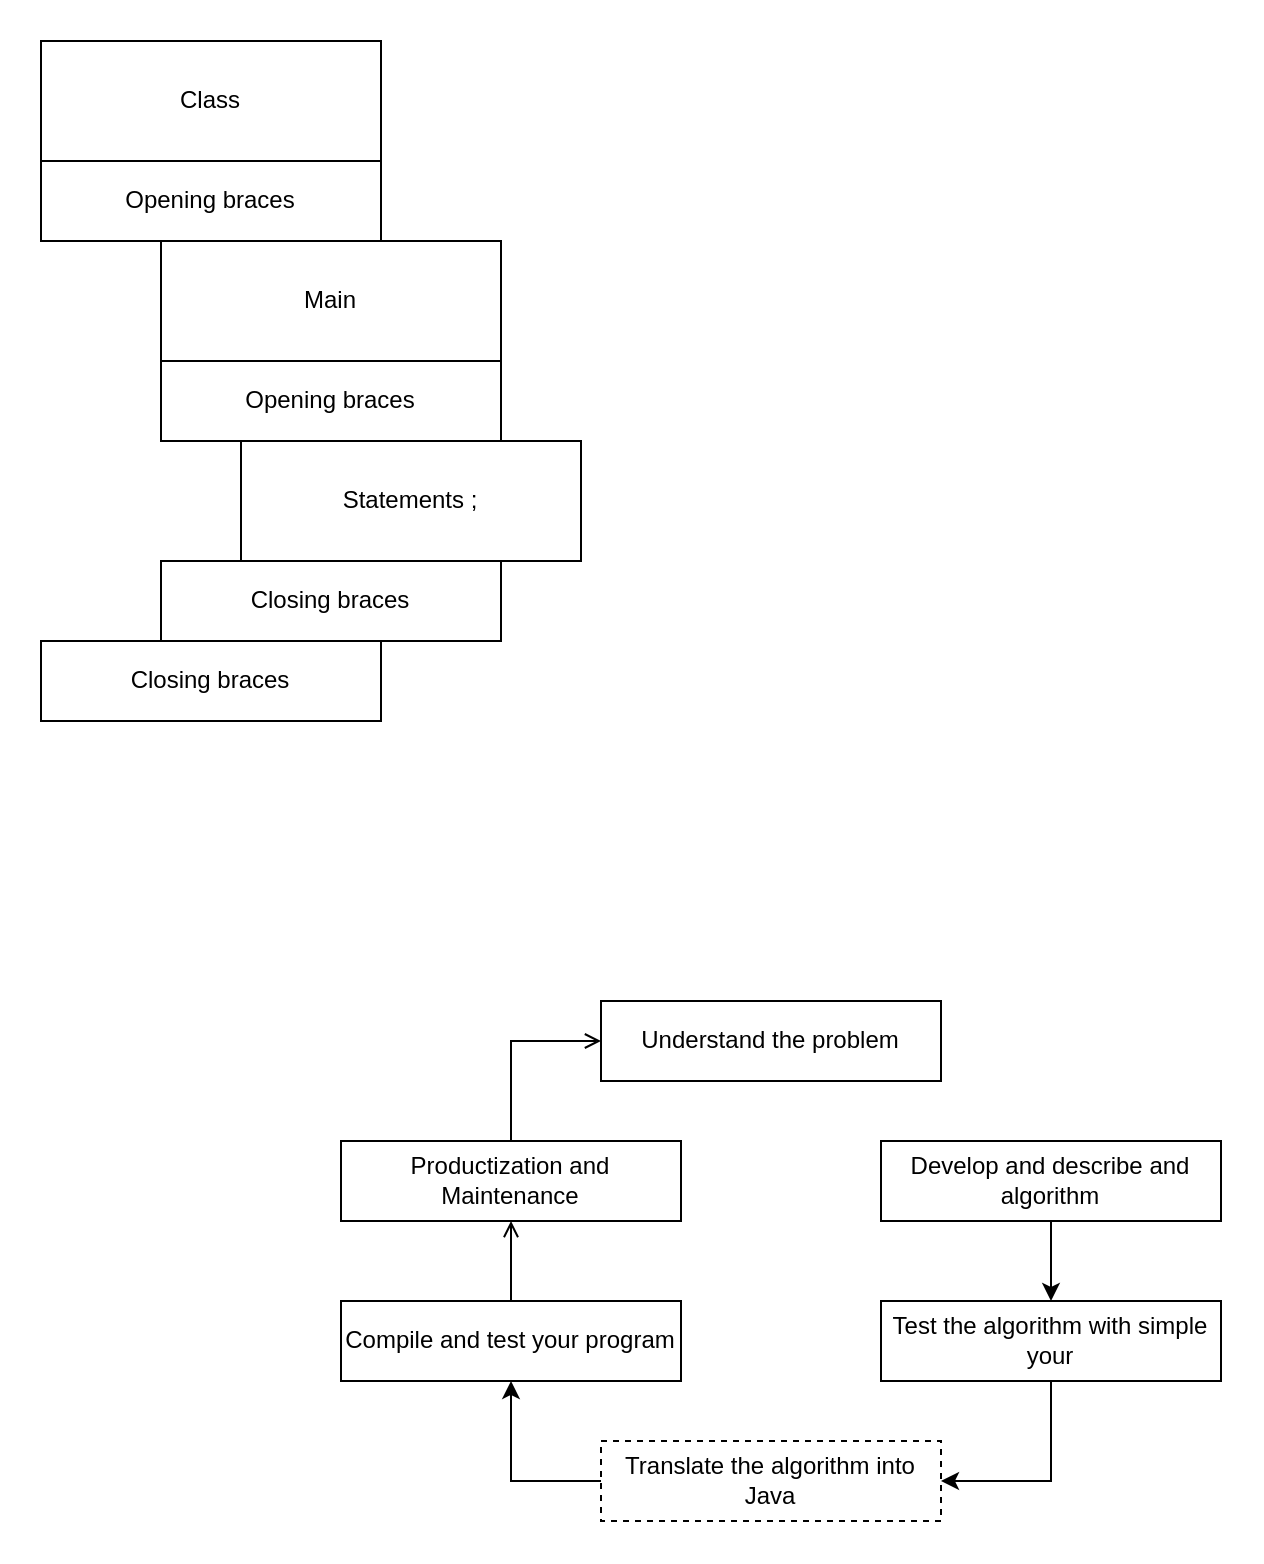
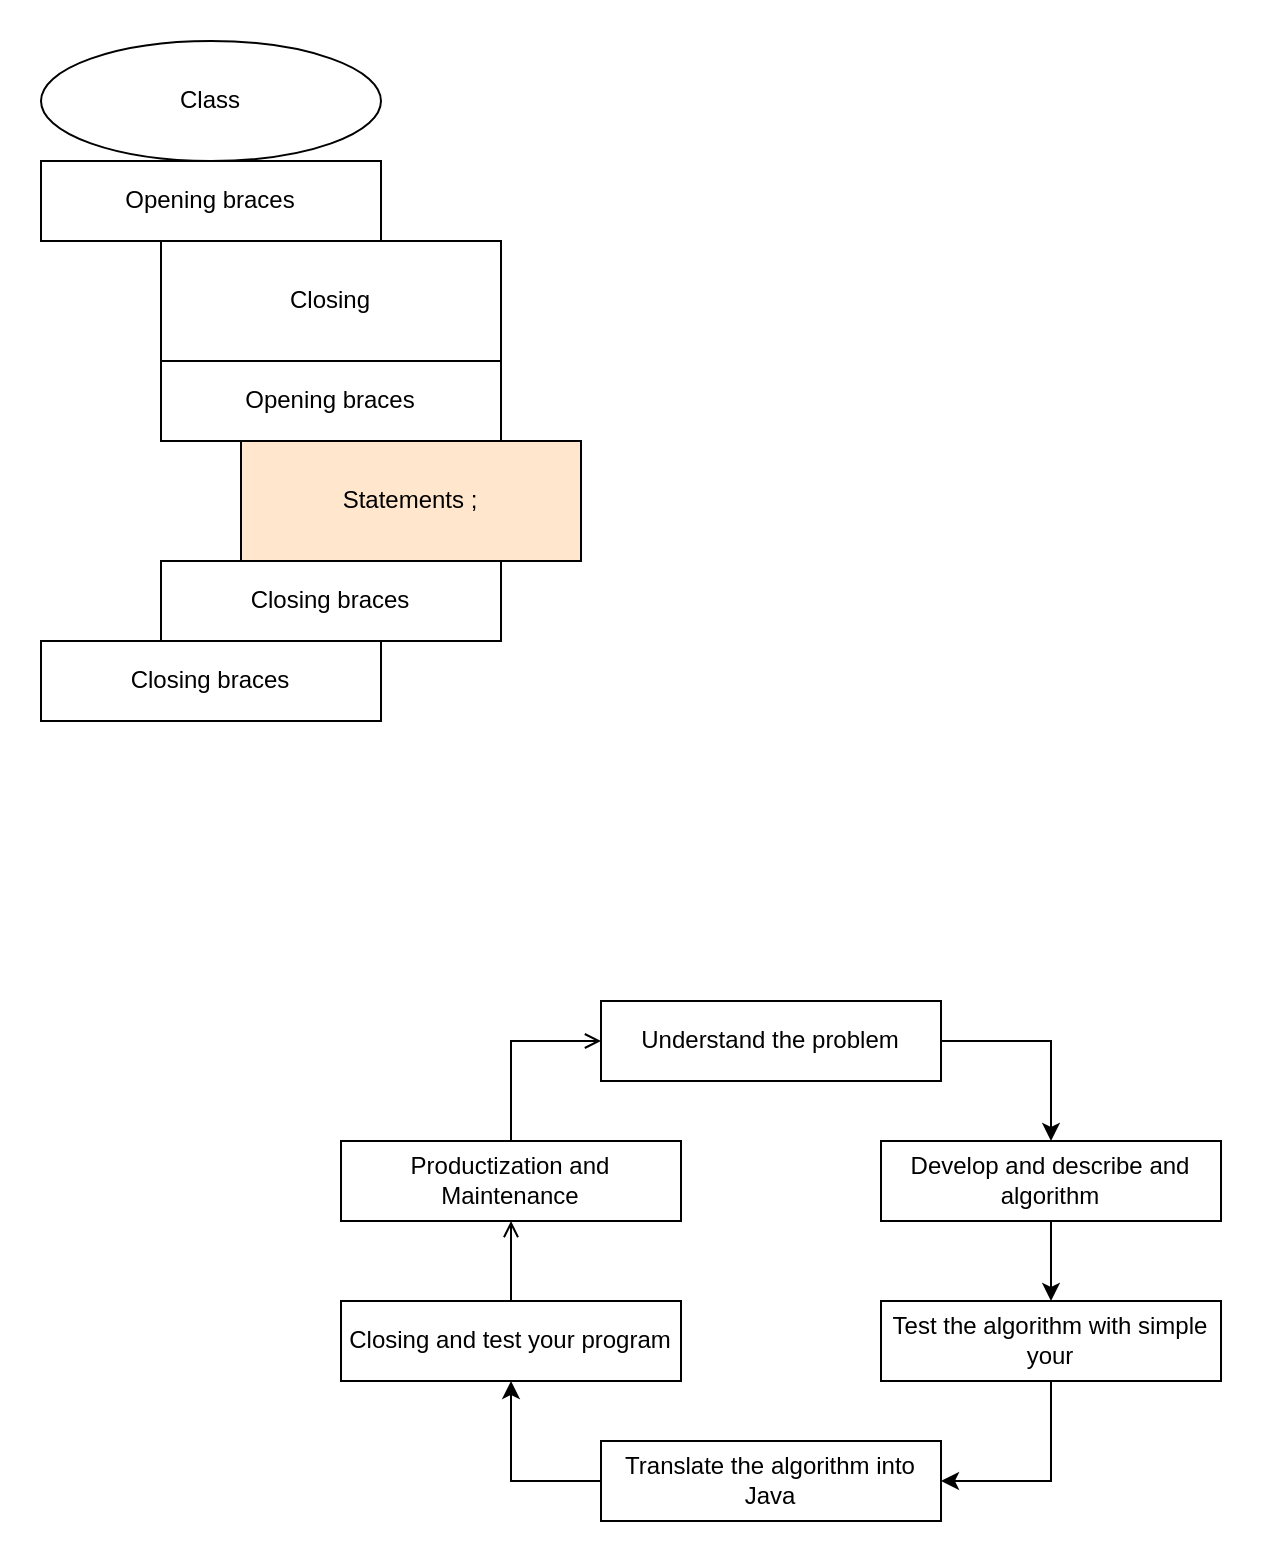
- <mxCell id="2" value="Class" style="rounded=0;whiteSpace=wrap;html=1;" vertex="1" parent="1"><mxGeometry x="20" y="20" width="170" height="60" as="geometry" /></mxCell>
+ <mxCell id="2" value="Class" style="ellipse;whiteSpace=wrap;html=1;" vertex="1" parent="1"><mxGeometry x="20" y="20" width="170" height="60" as="geometry" /></mxCell>
- <mxCell id="4" value="Main" style="rounded=0;whiteSpace=wrap;html=1;" vertex="1" parent="1"><mxGeometry x="80" y="120" width="170" height="60" as="geometry" /></mxCell>
+ <mxCell id="4" value="Closing" style="rounded=0;whiteSpace=wrap;html=1;" vertex="1" parent="1"><mxGeometry x="80" y="120" width="170" height="60" as="geometry" /></mxCell>
- <mxCell id="6" value="Statements ;" style="rounded=0;whiteSpace=wrap;html=1;" vertex="1" parent="1"><mxGeometry x="120" y="220" width="170" height="60" as="geometry" /></mxCell>
+ <mxCell id="6" value="Statements ;" style="rounded=0;whiteSpace=wrap;html=1;fillColor=#ffe6cc;" vertex="1" parent="1"><mxGeometry x="120" y="220" width="170" height="60" as="geometry" /></mxCell>
+ <mxCell id="9" style="edgeStyle=orthogonalEdgeStyle;rounded=0;orthogonalLoop=1;jettySize=auto;html=1;entryX=0.5;entryY=0;entryDx=0;entryDy=0;exitX=1;exitY=0.5;exitDx=0;exitDy=0;" edge="1" parent="1" source="10" target="12"><mxGeometry relative="1" as="geometry" /></mxCell>
- <mxCell id="18" value="Compile and test your program" style="rounded=0;whiteSpace=wrap;html=1;" vertex="1" parent="1"><mxGeometry x="170" y="650" width="170" height="40" as="geometry" /></mxCell>
+ <mxCell id="18" value="Closing and test your program" style="rounded=0;whiteSpace=wrap;html=1;" vertex="1" parent="1"><mxGeometry x="170" y="650" width="170" height="40" as="geometry" /></mxCell>
- <mxCell id="16" value="Translate the algorithm into Java" style="rounded=0;whiteSpace=wrap;html=1;dashed=1;" vertex="1" parent="1"><mxGeometry x="300" y="720" width="170" height="40" as="geometry" /></mxCell>
+ <mxCell id="16" value="Translate the algorithm into Java" style="rounded=0;whiteSpace=wrap;html=1;" vertex="1" parent="1"><mxGeometry x="300" y="720" width="170" height="40" as="geometry" /></mxCell>
